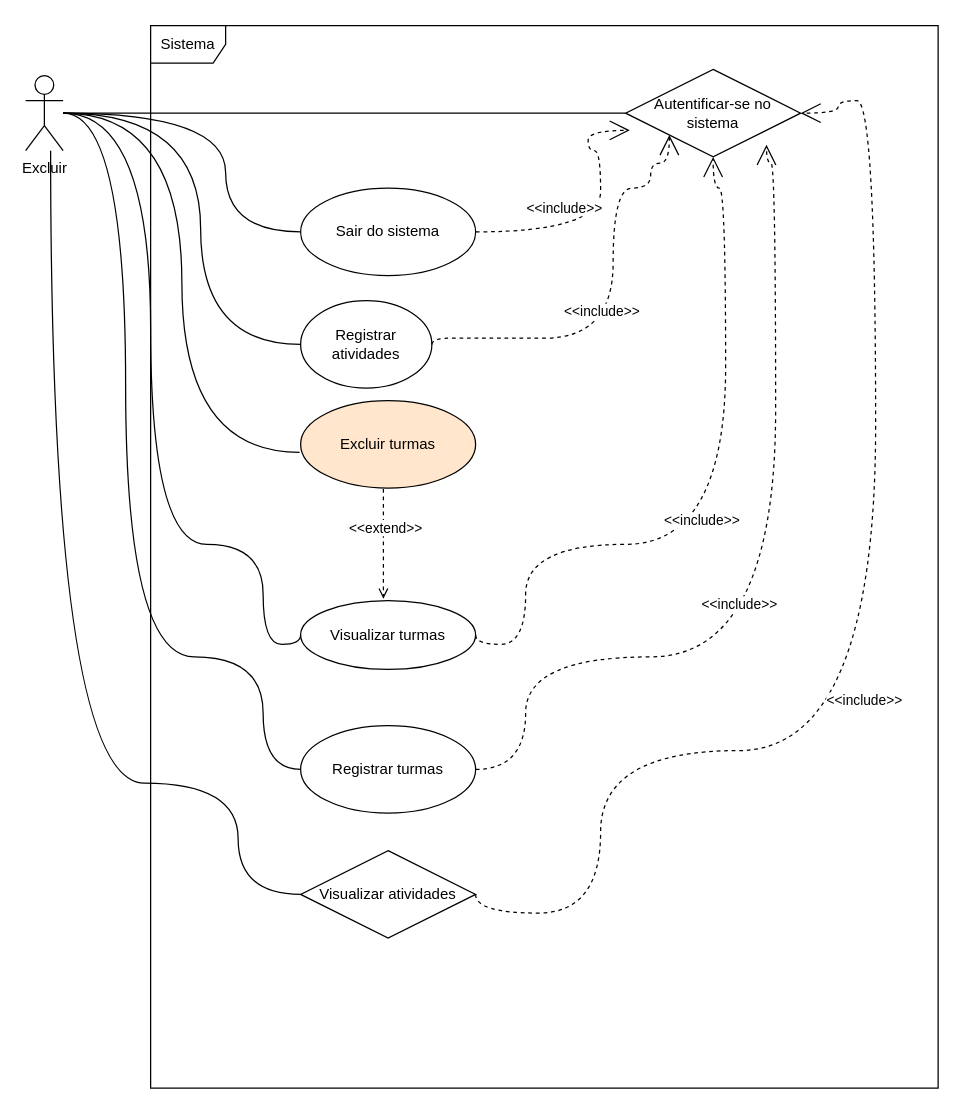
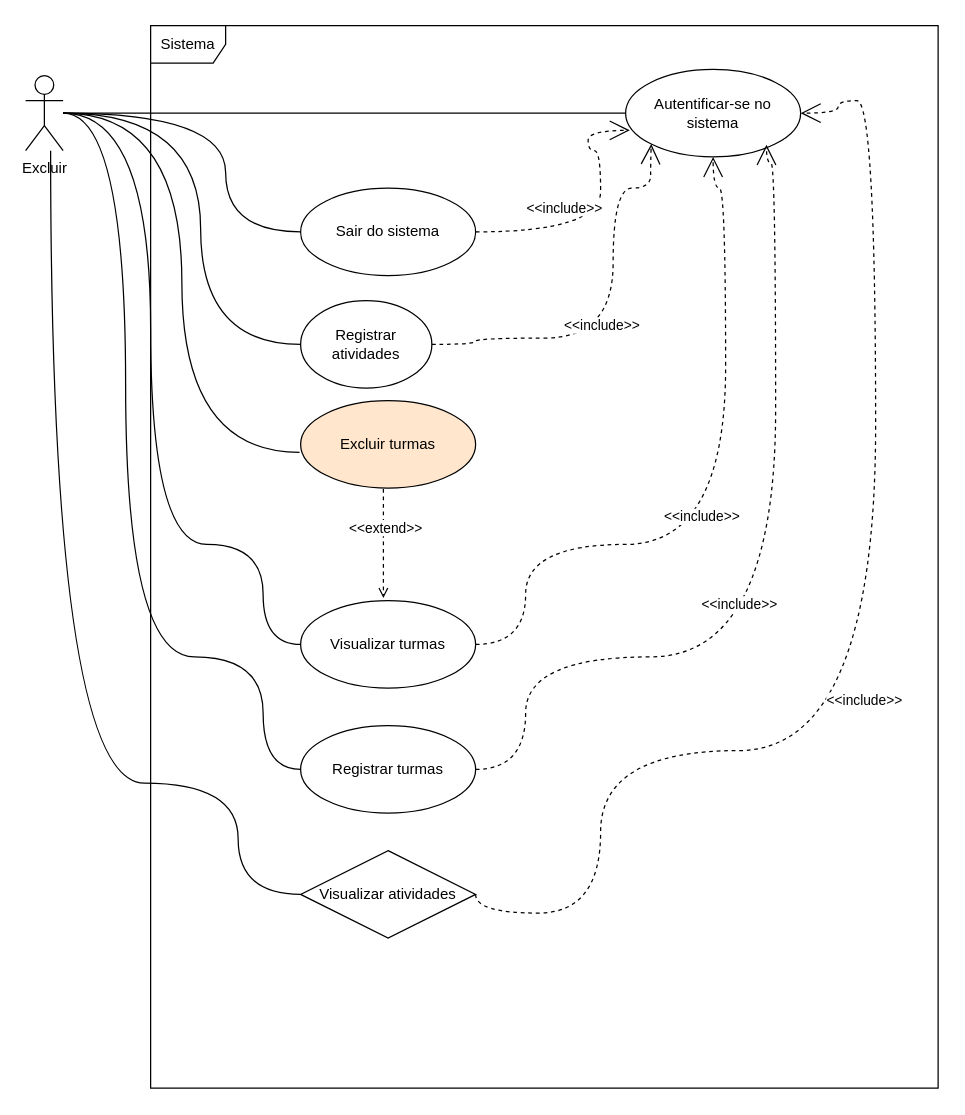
- <mxCell id="9" value="Autentificar-se no sistema" style="rhombus;whiteSpace=wrap;html=1;" parent="1" vertex="1"><mxGeometry x="500" y="55" width="140" height="70" as="geometry" /></mxCell>
+ <mxCell id="9" value="Autentificar-se no sistema" style="ellipse;whiteSpace=wrap;html=1;" parent="1" vertex="1"><mxGeometry x="500" y="55" width="140" height="70" as="geometry" /></mxCell>
- <mxCell id="17" value="Visualizar turmas" style="ellipse;whiteSpace=wrap;html=1;" parent="1" vertex="1"><mxGeometry x="240" y="480" width="140" height="55" as="geometry" /></mxCell>
+ <mxCell id="17" value="Visualizar turmas" style="ellipse;whiteSpace=wrap;html=1;" parent="1" vertex="1"><mxGeometry x="240" y="480" width="140" height="70" as="geometry" /></mxCell>
